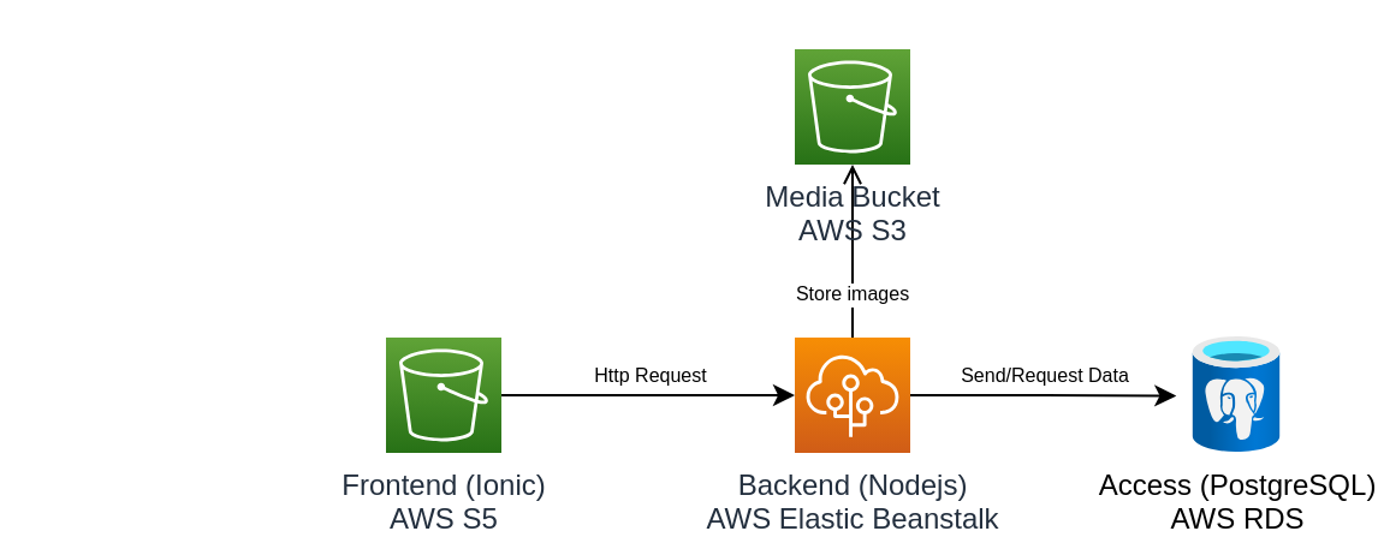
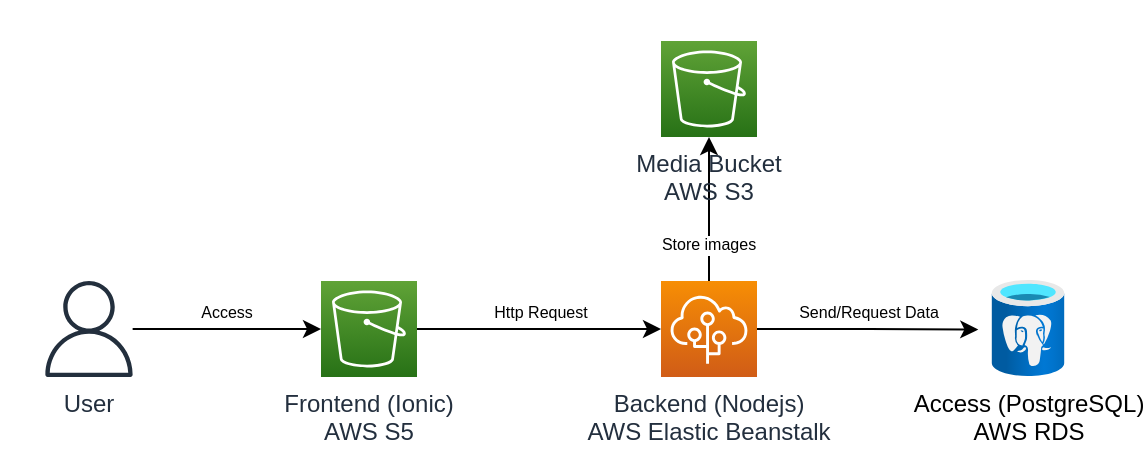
- <mxCell id="3" value="Store images" style="edgeStyle=orthogonalEdgeStyle;rounded=0;orthogonalLoop=1;jettySize=auto;html=1;horizontal=1;verticalAlign=bottom;fontSize=8;endArrow=open;" edge="1" parent="1" source="4" target="10"><mxGeometry x="-0.722" relative="1" as="geometry"><Array as="points"><mxPoint x="354" y="120" /><mxPoint x="354" y="120" /></Array><mxPoint as="offset" /></mxGeometry></mxCell>
+ <mxCell id="3" value="Store images" style="edgeStyle=orthogonalEdgeStyle;rounded=0;orthogonalLoop=1;jettySize=auto;html=1;horizontal=1;verticalAlign=bottom;fontSize=8;" edge="1" parent="1" source="4" target="10"><mxGeometry x="-0.722" relative="1" as="geometry"><Array as="points"><mxPoint x="354" y="120" /><mxPoint x="354" y="120" /></Array><mxPoint as="offset" /></mxGeometry></mxCell>
+ <mxCell id="8" value="User" style="sketch=0;outlineConnect=0;fontColor=#232F3E;gradientColor=none;fillColor=#232F3D;strokeColor=none;dashed=0;verticalLabelPosition=bottom;verticalAlign=top;align=center;html=1;fontSize=12;fontStyle=0;aspect=fixed;pointerEvents=1;shape=mxgraph.aws4.user;" parent="1" vertex="1"><mxGeometry x="20" y="140" width="48" height="48" as="geometry" /></mxCell>
+ <mxCell id="7" value="Access" style="edgeStyle=orthogonalEdgeStyle;rounded=0;orthogonalLoop=1;jettySize=auto;html=1;fontSize=8;verticalAlign=bottom;" parent="1" source="8" target="6" edge="1"><mxGeometry relative="1" as="geometry" /></mxCell>
